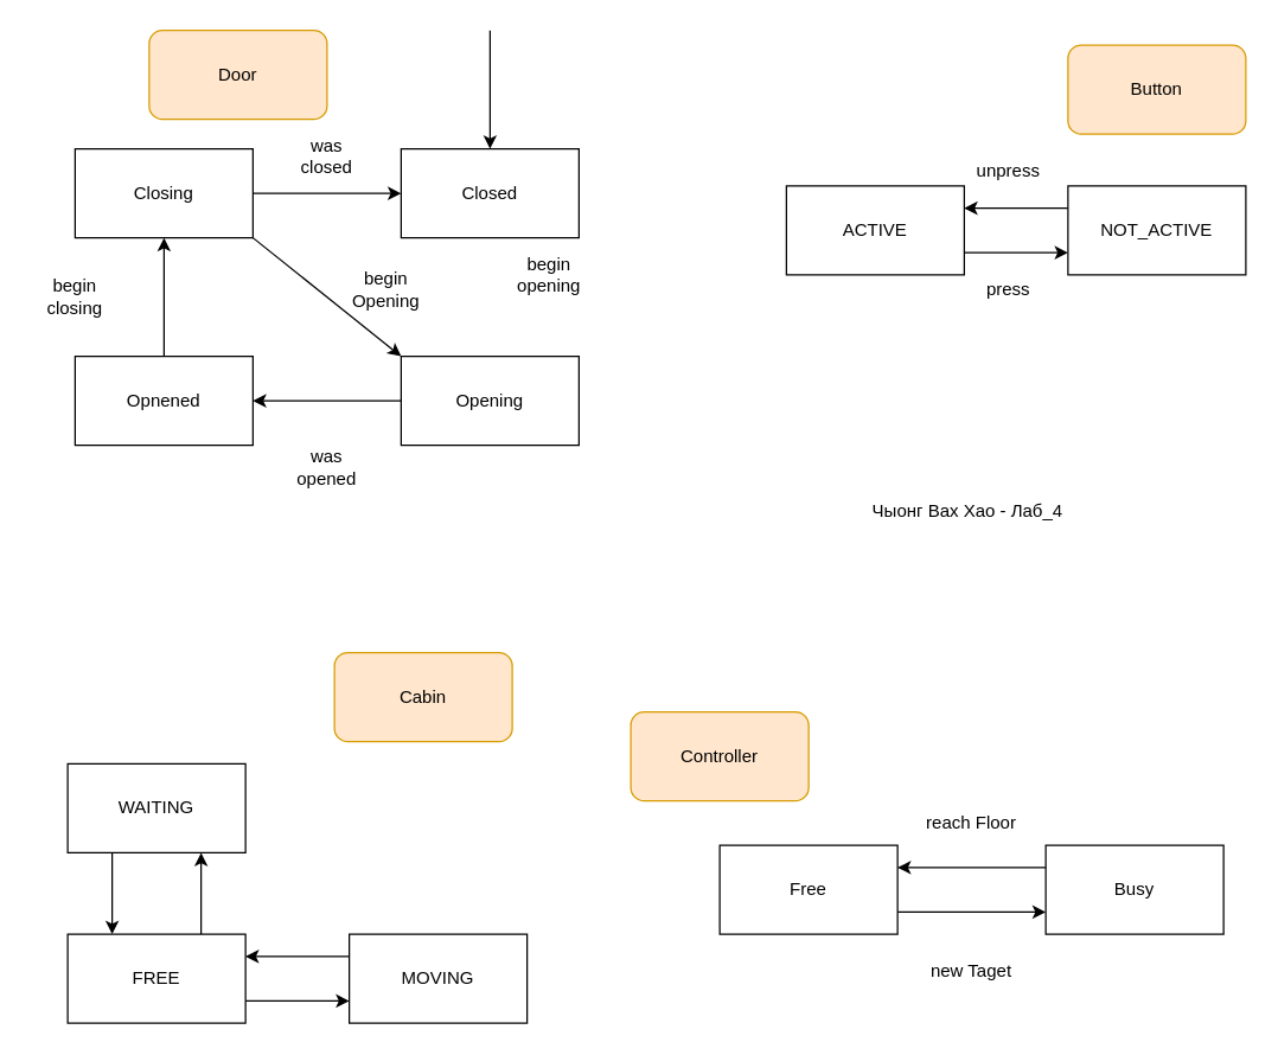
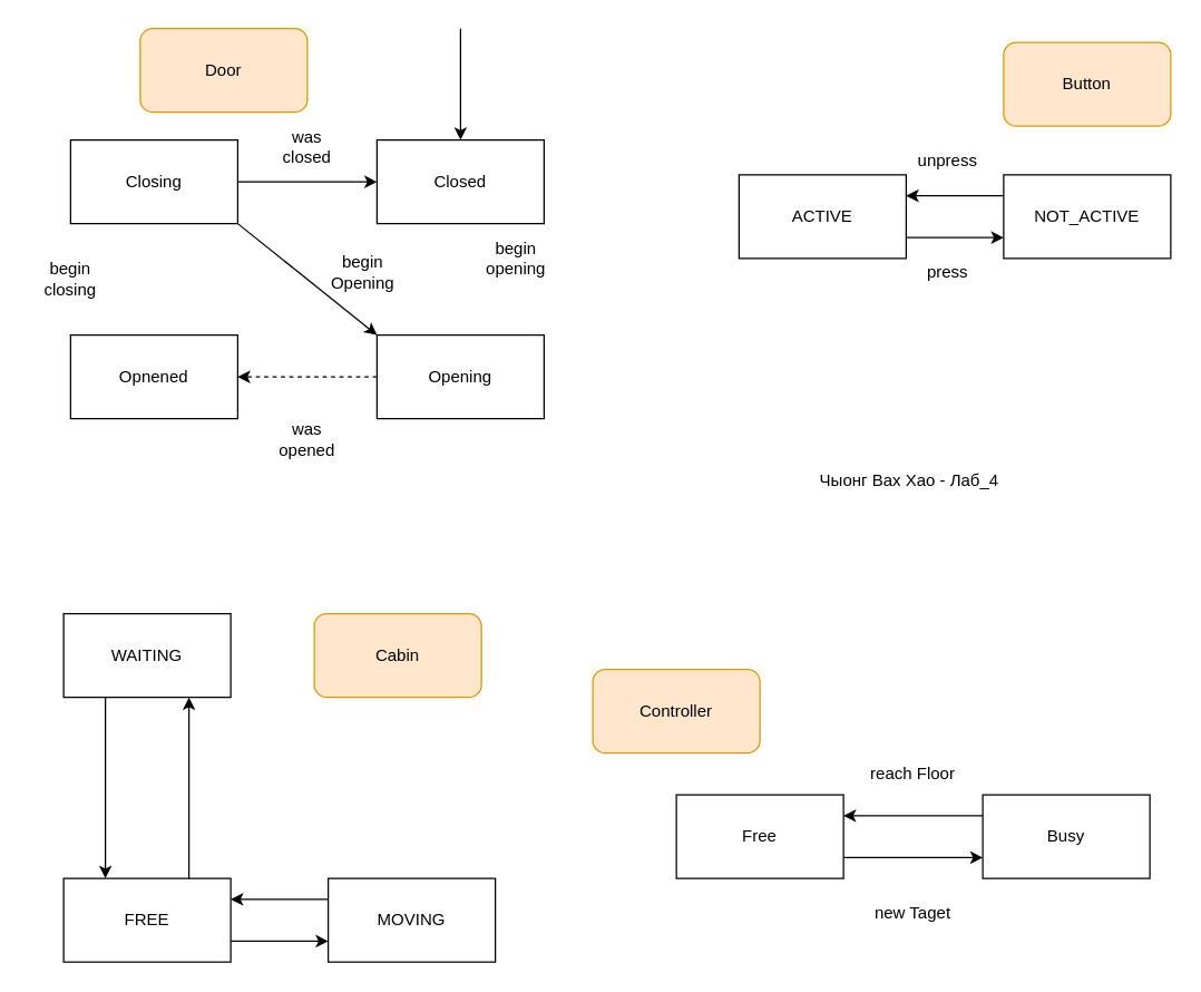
- <mxCell id="5" style="edgeStyle=orthogonalEdgeStyle;rounded=0;orthogonalLoop=1;jettySize=auto;html=1;exitX=0.5;exitY=0;exitDx=0;exitDy=0;entryX=0.5;entryY=1;entryDx=0;entryDy=0;" parent="1" source="6" target="3" edge="1"><mxGeometry relative="1" as="geometry" /></mxCell>
- <mxCell id="7" style="edgeStyle=orthogonalEdgeStyle;rounded=0;orthogonalLoop=1;jettySize=auto;html=1;exitX=0;exitY=0.5;exitDx=0;exitDy=0;entryX=1;entryY=0.5;entryDx=0;entryDy=0;" parent="1" source="8" target="6" edge="1"><mxGeometry relative="1" as="geometry" /></mxCell>
+ <mxCell id="7" style="edgeStyle=orthogonalEdgeStyle;rounded=0;orthogonalLoop=1;jettySize=auto;html=1;exitX=0;exitY=0.5;exitDx=0;exitDy=0;entryX=1;entryY=0.5;entryDx=0;entryDy=0;dashed=1;" parent="1" source="8" target="6" edge="1"><mxGeometry relative="1" as="geometry" /></mxCell>
- <mxCell id="26" value="WAITING" style="rounded=0;whiteSpace=wrap;html=1;" parent="1" vertex="1"><mxGeometry x="45" y="515" width="120" height="60" as="geometry" /></mxCell>
+ <mxCell id="26" value="WAITING" style="rounded=0;whiteSpace=wrap;html=1;" parent="1" vertex="1"><mxGeometry x="45" y="440" width="120" height="60" as="geometry" /></mxCell>
